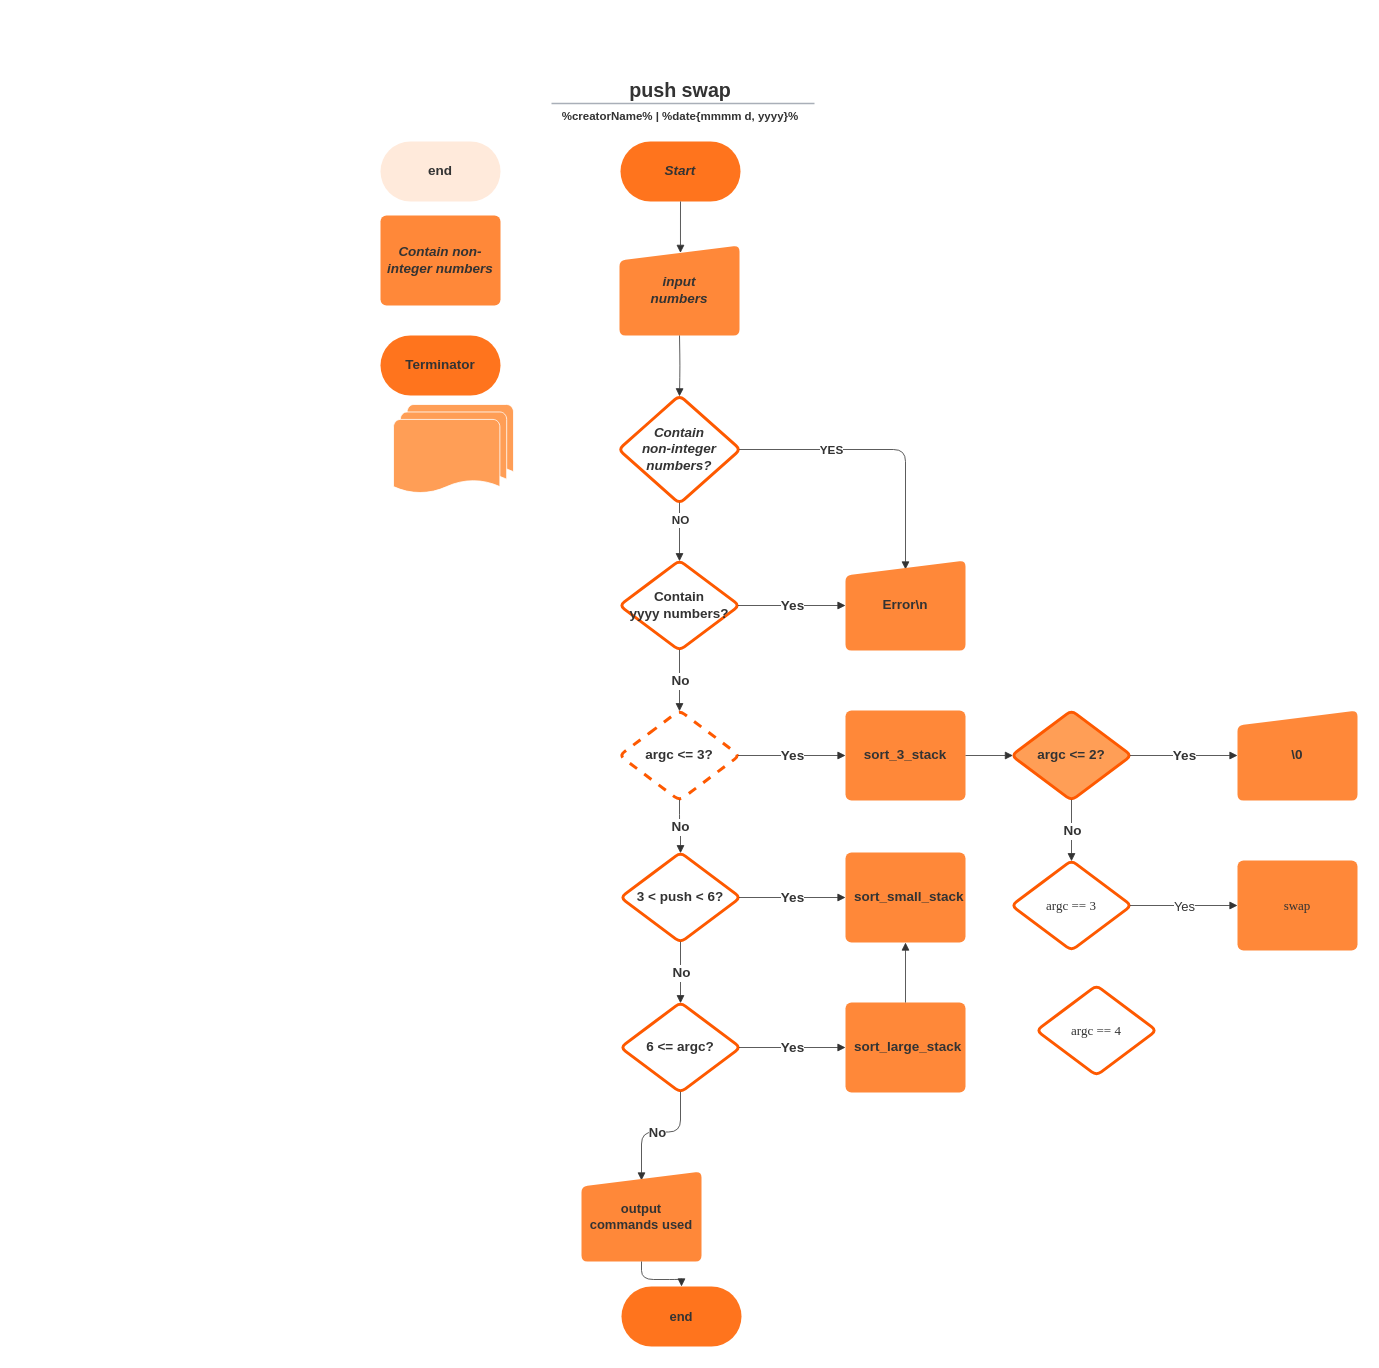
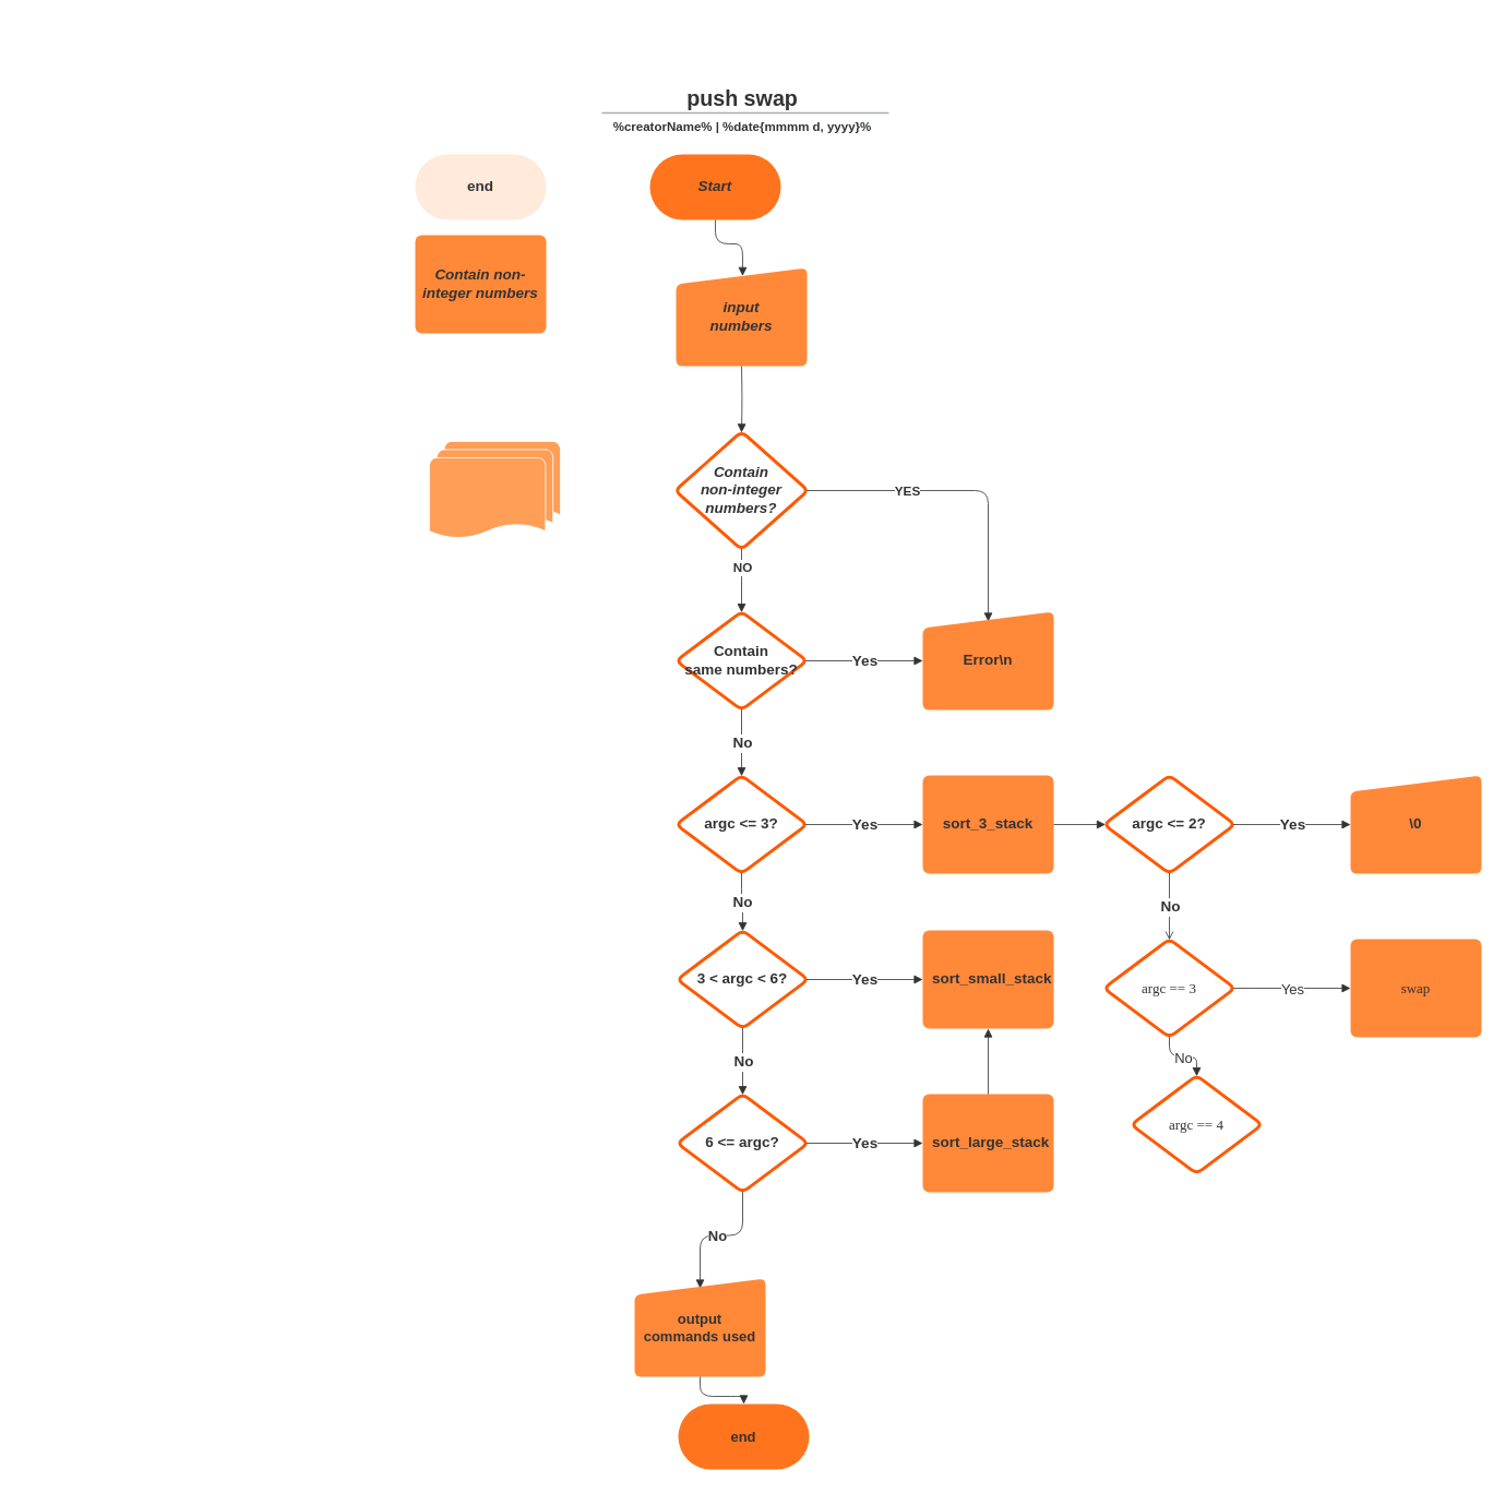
- <mxCell id="3" value="Start" style="html=1;overflow=block;blockSpacing=1;whiteSpace=wrap;rounded=1;arcSize=50;whiteSpace=wrap;fontSize=13.5;fontColor=#333333;fontStyle=3;align=center;spacing=3.8;strokeOpacity=0;fillOpacity=100;fillColor=#ff741d;strokeWidth=0.8;" parent="2" vertex="1"><mxGeometry x="620" y="141" width="120" height="60" as="geometry" /></mxCell>
+ <mxCell id="3" value="Start" style="html=1;overflow=block;blockSpacing=1;whiteSpace=wrap;rounded=1;arcSize=50;whiteSpace=wrap;fontSize=13.5;fontColor=#333333;fontStyle=3;align=center;spacing=3.8;strokeOpacity=0;fillOpacity=100;fillColor=#ff741d;strokeWidth=0.8;" parent="2" vertex="1"><mxGeometry x="595" y="141" width="120" height="60" as="geometry" /></mxCell>
- <mxCell id="19" value="Terminator" style="html=1;overflow=block;blockSpacing=1;whiteSpace=wrap;rounded=1;arcSize=50;whiteSpace=wrap;fontSize=13.5;fontColor=#333333;fontStyle=1;align=center;spacing=3.8;strokeOpacity=0;fillOpacity=100;fillColor=#ff741d;strokeWidth=0.8;" parent="2" vertex="1"><mxGeometry x="380" y="335" width="120" height="60" as="geometry" /></mxCell>
- <mxCell id="37" value="Contain&#10;yyyy numbers?" style="html=1;overflow=block;blockSpacing=1;whiteSpace=wrap;rhombus;whiteSpace=wrap;fontSize=13.5;fontColor=#333333;fontStyle=1;align=center;spacing=3.8;strokeColor=#fe5900;strokeOpacity=100;rounded=1;absoluteArcSize=1;arcSize=12;strokeWidth=3;" parent="2" vertex="1"><mxGeometry x="619" y="560" width="120" height="90" as="geometry" /></mxCell>
+ <mxCell id="37" value="Contain&#10;same numbers?" style="html=1;overflow=block;blockSpacing=1;whiteSpace=wrap;rhombus;whiteSpace=wrap;fontSize=13.5;fontColor=#333333;fontStyle=1;align=center;spacing=3.8;strokeColor=#fe5900;strokeOpacity=100;rounded=1;absoluteArcSize=1;arcSize=12;strokeWidth=3;" parent="2" vertex="1"><mxGeometry x="619" y="560" width="120" height="90" as="geometry" /></mxCell>
- <mxCell id="21" value="argc &amp;lt;=  3?" style="html=1;overflow=block;blockSpacing=1;whiteSpace=wrap;rhombus;whiteSpace=wrap;fontSize=13.5;fontColor=#333333;fontStyle=1;align=center;spacing=3.8;strokeColor=#fe5900;strokeOpacity=100;rounded=1;absoluteArcSize=1;arcSize=12;strokeWidth=3;dashed=1;" parent="2" vertex="1"><mxGeometry x="619" y="710" width="120" height="90" as="geometry" /></mxCell>
+ <mxCell id="21" value="argc &amp;lt;=  3?" style="html=1;overflow=block;blockSpacing=1;whiteSpace=wrap;rhombus;whiteSpace=wrap;fontSize=13.5;fontColor=#333333;fontStyle=1;align=center;spacing=3.8;strokeColor=#fe5900;strokeOpacity=100;rounded=1;absoluteArcSize=1;arcSize=12;strokeWidth=3;" parent="2" vertex="1"><mxGeometry x="619" y="710" width="120" height="90" as="geometry" /></mxCell>
- <mxCell id="50" value="argc &amp;lt;= 2?" style="html=1;overflow=block;blockSpacing=1;whiteSpace=wrap;rhombus;whiteSpace=wrap;fontSize=13.5;fontColor=#333333;fontStyle=1;align=center;spacing=3.8;strokeColor=#fe5900;strokeOpacity=100;rounded=1;absoluteArcSize=1;arcSize=12;strokeWidth=3;fillColor=#ff9e56;" parent="49" vertex="1"><mxGeometry x="46" width="120" height="90" as="geometry" /></mxCell>
+ <mxCell id="50" value="argc &amp;lt;= 2?" style="html=1;overflow=block;blockSpacing=1;whiteSpace=wrap;rhombus;whiteSpace=wrap;fontSize=13.5;fontColor=#333333;fontStyle=1;align=center;spacing=3.8;strokeColor=#fe5900;strokeOpacity=100;rounded=1;absoluteArcSize=1;arcSize=12;strokeWidth=3;" parent="49" vertex="1"><mxGeometry x="46" width="120" height="90" as="geometry" /></mxCell>
- <mxCell id="57" value="" style="html=1;jettySize=18;whiteSpace=wrap;fontSize=13.5;fontColor=#333333;fontStyle=1;align=center;strokeColor=#333333;strokeOpacity=100;strokeWidth=0.8;rounded=1;arcSize=24;edgeStyle=orthogonalEdgeStyle;startArrow=none;;endArrow=block;endFill=1;;exitX=0.5;exitY=0.992;exitPerimeter=0;entryX=0.5;entryY=0.008;entryPerimeter=0;" parent="49" source="50" target="52" edge="1"><mxGeometry width="100" height="100" relative="1" as="geometry"><Array as="points" /></mxGeometry></mxCell>
+ <mxCell id="57" value="" style="html=1;jettySize=18;whiteSpace=wrap;fontSize=13.5;fontColor=#333333;fontStyle=1;align=center;strokeColor=#333333;strokeOpacity=100;strokeWidth=0.8;rounded=1;arcSize=24;edgeStyle=orthogonalEdgeStyle;startArrow=none;endArrow=open;endFill=1;exitX=0.5;exitY=0.992;exitPerimeter=0;entryX=0.5;entryY=0.008;entryPerimeter=0;" parent="49" source="50" target="52" edge="1"><mxGeometry width="100" height="100" relative="1" as="geometry"><Array as="points" /></mxGeometry></mxCell>
- <mxCell id="27" value="3 &amp;lt; push &amp;lt; 6?" style="html=1;overflow=block;blockSpacing=1;whiteSpace=wrap;rhombus;whiteSpace=wrap;fontSize=13.5;fontColor=#333333;fontStyle=1;align=center;spacing=3.8;strokeColor=#fe5900;strokeOpacity=100;rounded=1;absoluteArcSize=1;arcSize=12;strokeWidth=3;" parent="2" vertex="1"><mxGeometry x="620" y="852" width="120" height="90" as="geometry" /></mxCell>
+ <mxCell id="27" value="3 &amp;lt; argc &amp;lt; 6?" style="html=1;overflow=block;blockSpacing=1;whiteSpace=wrap;rhombus;whiteSpace=wrap;fontSize=13.5;fontColor=#333333;fontStyle=1;align=center;spacing=3.8;strokeColor=#fe5900;strokeOpacity=100;rounded=1;absoluteArcSize=1;arcSize=12;strokeWidth=3;" parent="2" vertex="1"><mxGeometry x="620" y="852" width="120" height="90" as="geometry" /></mxCell>
+ <mxCell id="62" value="" style="html=1;jettySize=18;whiteSpace=wrap;fontSize=13;fontFamily=Liberation Serif;fontColor=#333333;align=center;strokeColor=#333333;strokeOpacity=100;strokeWidth=0.8;rounded=1;arcSize=24;edgeStyle=orthogonalEdgeStyle;startArrow=none;;endArrow=block;endFill=1;;exitX=0.5;exitY=0.992;exitPerimeter=0;entryX=0.5;entryY=0.008;entryPerimeter=0;" parent="49" source="52" target="54" edge="1"><mxGeometry width="100" height="100" relative="1" as="geometry"><Array as="points" /></mxGeometry></mxCell>
+ <mxCell id="63" value="No" style="text;html=1;resizable=0;labelBackgroundColor=#ffffff;align=center;verticalAlign=middle;fontColor=#333333;;fontSize=13;" parent="62" vertex="1"><mxGeometry relative="1" as="geometry" /></mxCell>
